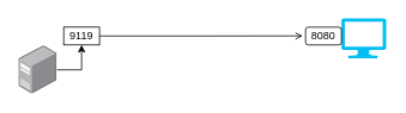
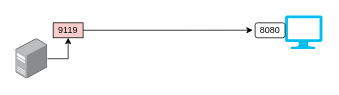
- <mxCell id="6" value="9119" style="rounded=0;whiteSpace=wrap;html=1;" parent="1" vertex="1"><mxGeometry x="70" y="30" width="40" height="20" as="geometry" /></mxCell>
+ <mxCell id="6" value="9119" style="rounded=0;whiteSpace=wrap;html=1;fillColor=#f8cecc;" parent="1" vertex="1"><mxGeometry x="70" y="30" width="40" height="20" as="geometry" /></mxCell>
- <mxCell id="7" style="edgeStyle=orthogonalEdgeStyle;rounded=0;orthogonalLoop=1;jettySize=auto;html=1;exitX=1;exitY=0.5;exitDx=0;exitDy=0;entryX=-0.079;entryY=0.493;entryDx=0;entryDy=0;entryPerimeter=0;endArrow=open;" edge="1" parent="1" source="6" target="5"><mxGeometry relative="1" as="geometry" /></mxCell>
+ <mxCell id="7" style="edgeStyle=orthogonalEdgeStyle;rounded=0;orthogonalLoop=1;jettySize=auto;html=1;exitX=1;exitY=0.5;exitDx=0;exitDy=0;entryX=-0.079;entryY=0.493;entryDx=0;entryDy=0;entryPerimeter=0;" edge="1" parent="1" source="6" target="5"><mxGeometry relative="1" as="geometry" /></mxCell>
